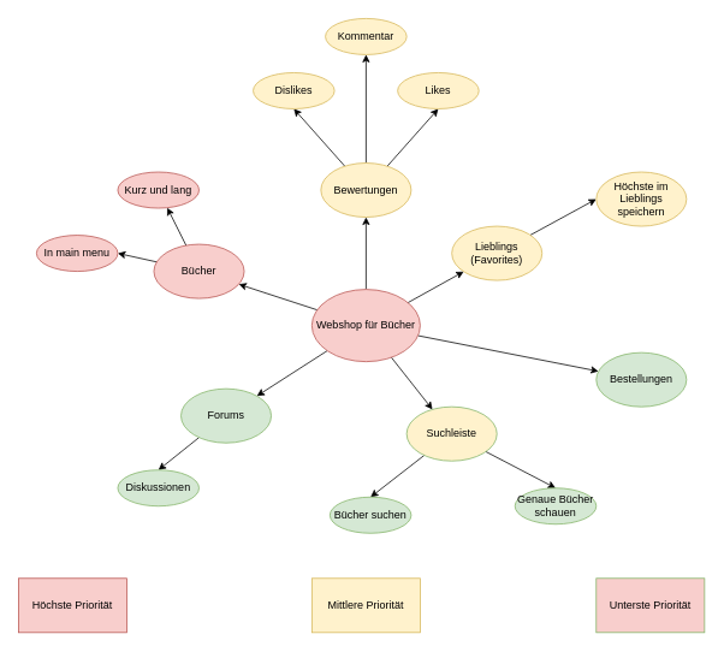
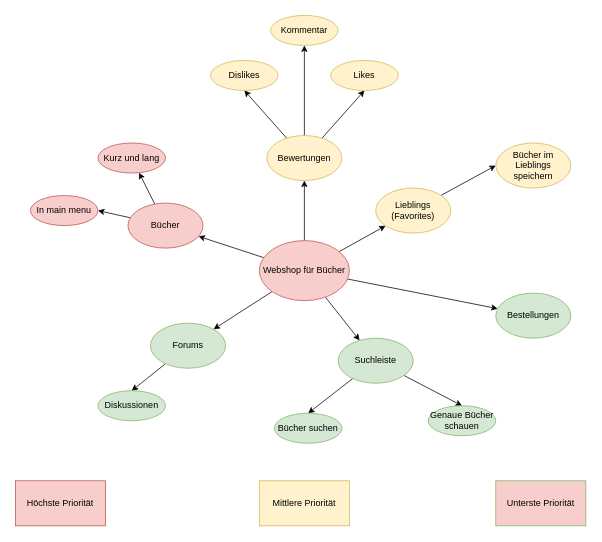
- <mxCell id="29" value="Höchste im Lieblings speichern" style="ellipse;whiteSpace=wrap;html=1;fillColor=#fff2cc;strokeColor=#d6b656;" parent="1" vertex="1"><mxGeometry x="660" y="190" width="100" height="60" as="geometry" /></mxCell>
+ <mxCell id="29" value="Bücher im Lieblings speichern" style="ellipse;whiteSpace=wrap;html=1;fillColor=#fff2cc;strokeColor=#d6b656;" parent="1" vertex="1"><mxGeometry x="660" y="190" width="100" height="60" as="geometry" /></mxCell>
- <mxCell id="17" value="Suchleiste" style="ellipse;whiteSpace=wrap;html=1;fillColor=#fff2cc;strokeColor=#82b366;" parent="1" vertex="1"><mxGeometry x="450" y="450" width="100" height="60" as="geometry" /></mxCell>
+ <mxCell id="17" value="Suchleiste" style="ellipse;whiteSpace=wrap;html=1;fillColor=#d5e8d4;strokeColor=#82b366;" parent="1" vertex="1"><mxGeometry x="450" y="450" width="100" height="60" as="geometry" /></mxCell>
